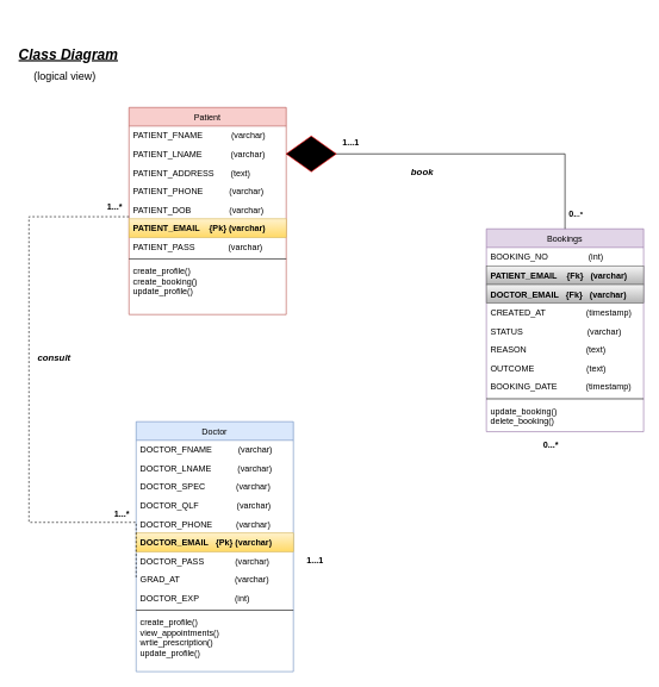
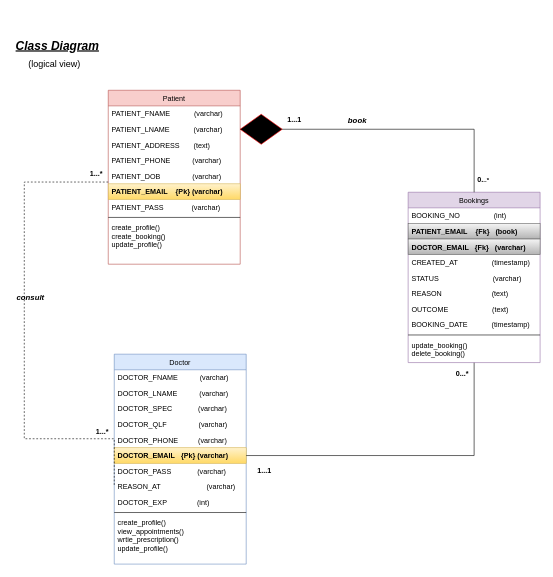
- <mxCell id="46" value="book" style="text;html=1;align=center;verticalAlign=middle;resizable=0;points=[];autosize=1;strokeColor=none;fontSize=13;fontStyle=3" parent="1" vertex="1"><mxGeometry x="565" y="230" width="50" height="20" as="geometry" /></mxCell>
+ <mxCell id="46" value="book" style="text;html=1;align=center;verticalAlign=middle;resizable=0;points=[];autosize=1;strokeColor=none;fontSize=13;fontStyle=3" parent="1" vertex="1"><mxGeometry x="570" y="190" width="50" height="20" as="geometry" /></mxCell>
- <mxCell id="27" value="PATIENT_EMAIL    {Fk}   (varchar)&#10;" style="text;align=left;verticalAlign=top;spacingLeft=4;spacingRight=4;overflow=hidden;rotatable=0;points=[[0,0.5],[1,0.5]];portConstraint=eastwest;rounded=0;shadow=0;html=0;fontStyle=1;fillColor=#f5f5f5;strokeColor=#666666;gradientColor=#b3b3b3;" parent="25" vertex="1"><mxGeometry y="52" width="220" height="26" as="geometry" /></mxCell>
+ <mxCell id="27" value="PATIENT_EMAIL    {Fk}   (book)&#10;" style="text;align=left;verticalAlign=top;spacingLeft=4;spacingRight=4;overflow=hidden;rotatable=0;points=[[0,0.5],[1,0.5]];portConstraint=eastwest;rounded=0;shadow=0;html=0;fontStyle=1;fillColor=#f5f5f5;strokeColor=#666666;gradientColor=#b3b3b3;" parent="25" vertex="1"><mxGeometry y="52" width="220" height="26" as="geometry" /></mxCell>
- <mxCell id="45" value="consult" style="text;html=1;align=center;verticalAlign=middle;resizable=0;points=[];autosize=1;strokeColor=none;fontSize=13;fontStyle=3" parent="1" vertex="1"><mxGeometry x="45" y="490" width="60" height="20" as="geometry" /></mxCell>
+ <mxCell id="45" value="consult" style="text;html=1;align=center;verticalAlign=middle;resizable=0;points=[];autosize=1;strokeColor=none;fontSize=13;fontStyle=3" parent="1" vertex="1"><mxGeometry x="20" y="485" width="60" height="20" as="geometry" /></mxCell>
+ <mxCell id="24" style="edgeStyle=orthogonalEdgeStyle;rounded=0;orthogonalLoop=1;jettySize=auto;html=1;entryX=1;entryY=0.5;entryDx=0;entryDy=0;fontSize=13;endArrow=none;endFill=0;" parent="1" source="25" target="8" edge="1"><mxGeometry relative="1" as="geometry" /></mxCell>
- <mxCell id="10" value="GRAD_AT                       (varchar)&#10;" style="text;align=left;verticalAlign=top;spacingLeft=4;spacingRight=4;overflow=hidden;rotatable=0;points=[[0,0.5],[1,0.5]];portConstraint=eastwest;rounded=0;shadow=0;html=0;" parent="2" vertex="1"><mxGeometry y="208" width="220" height="26" as="geometry" /></mxCell>
+ <mxCell id="10" value="REASON_AT                       (varchar)&#10;" style="text;align=left;verticalAlign=top;spacingLeft=4;spacingRight=4;overflow=hidden;rotatable=0;points=[[0,0.5],[1,0.5]];portConstraint=eastwest;rounded=0;shadow=0;html=0;" parent="2" vertex="1"><mxGeometry y="208" width="220" height="26" as="geometry" /></mxCell>
